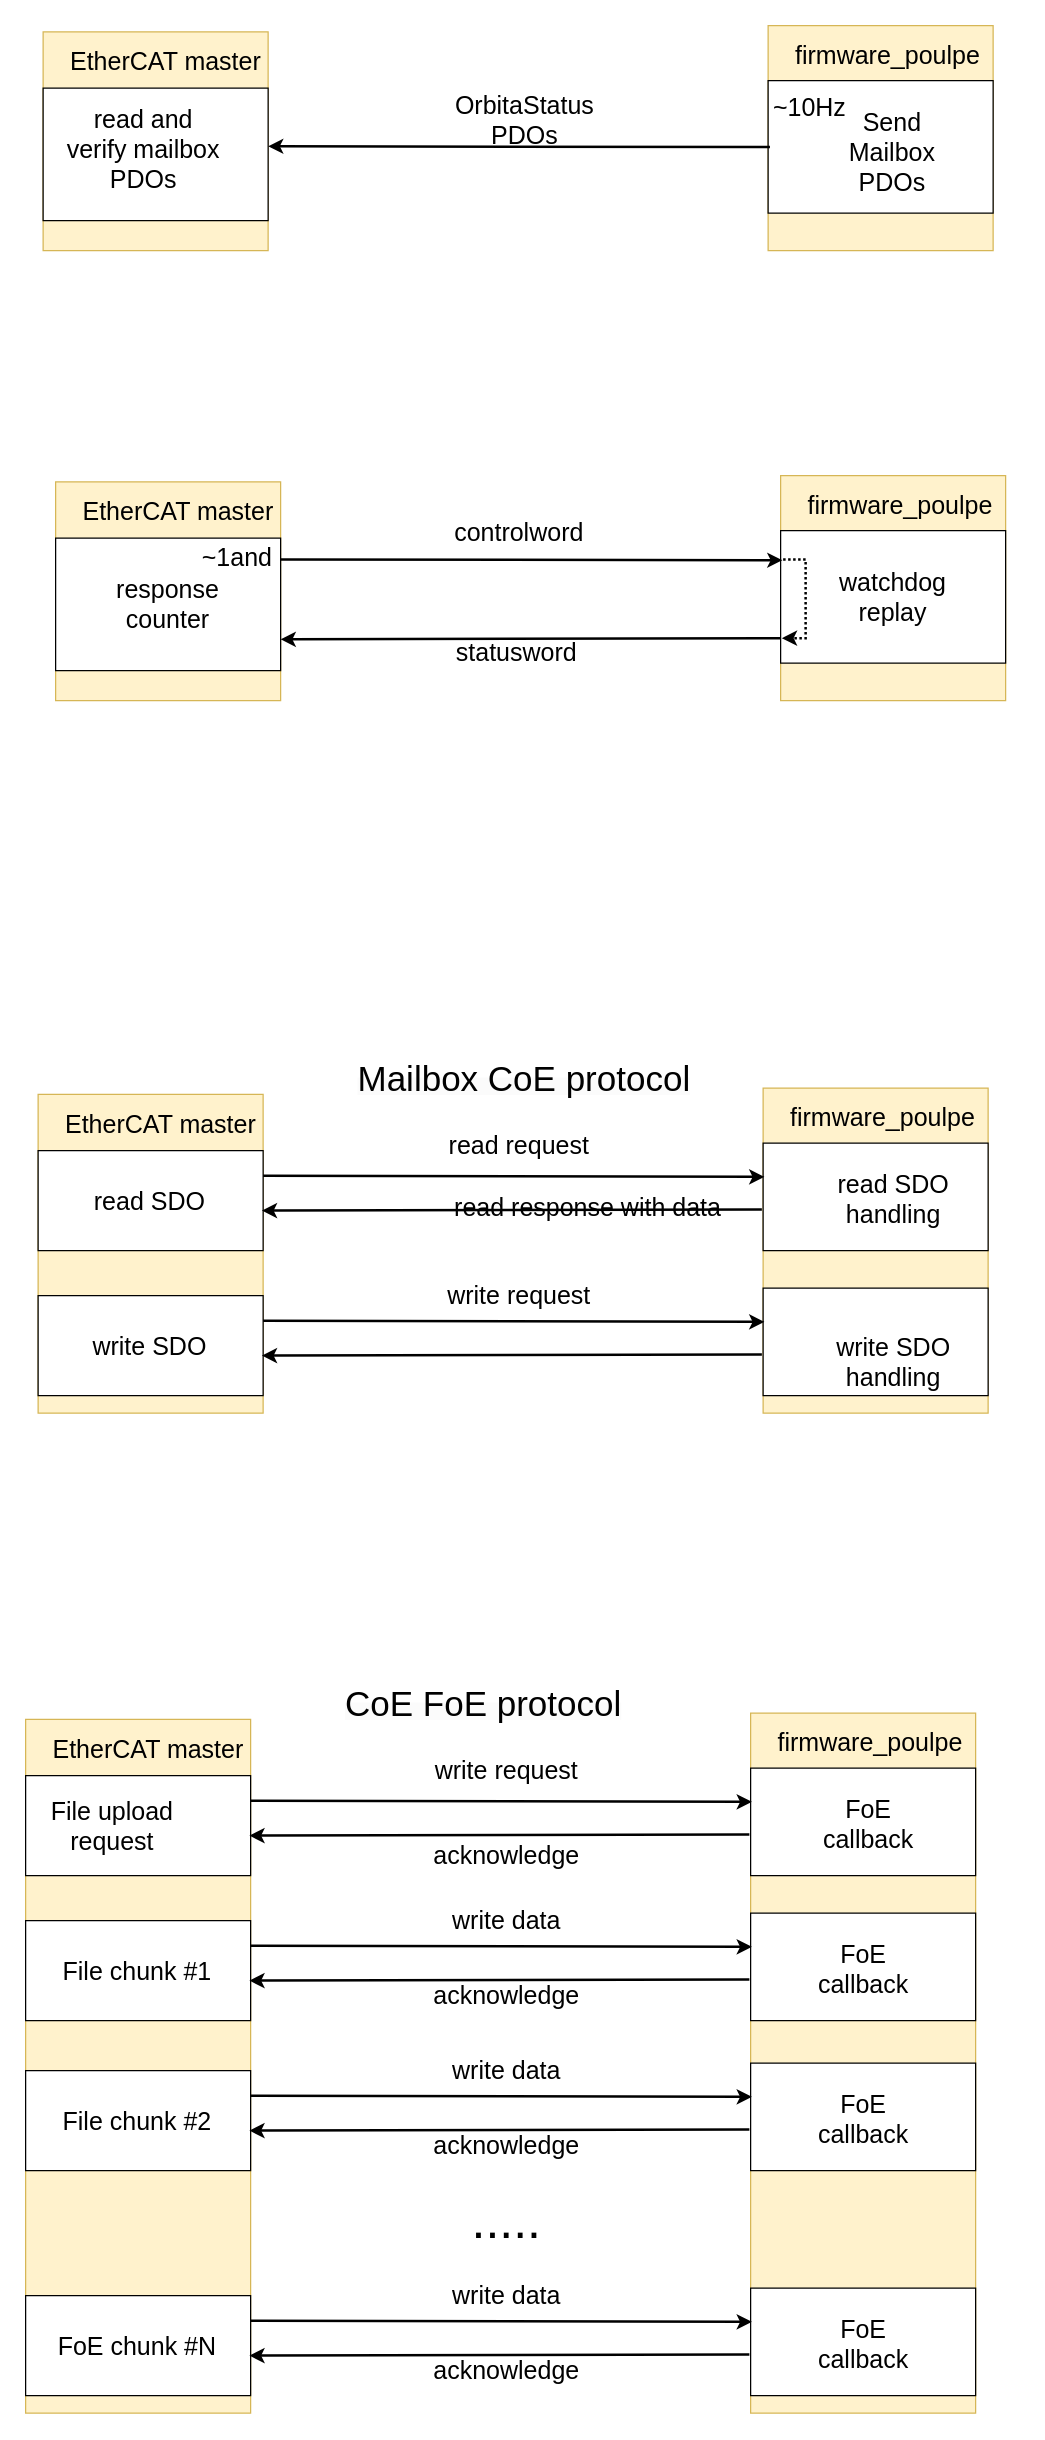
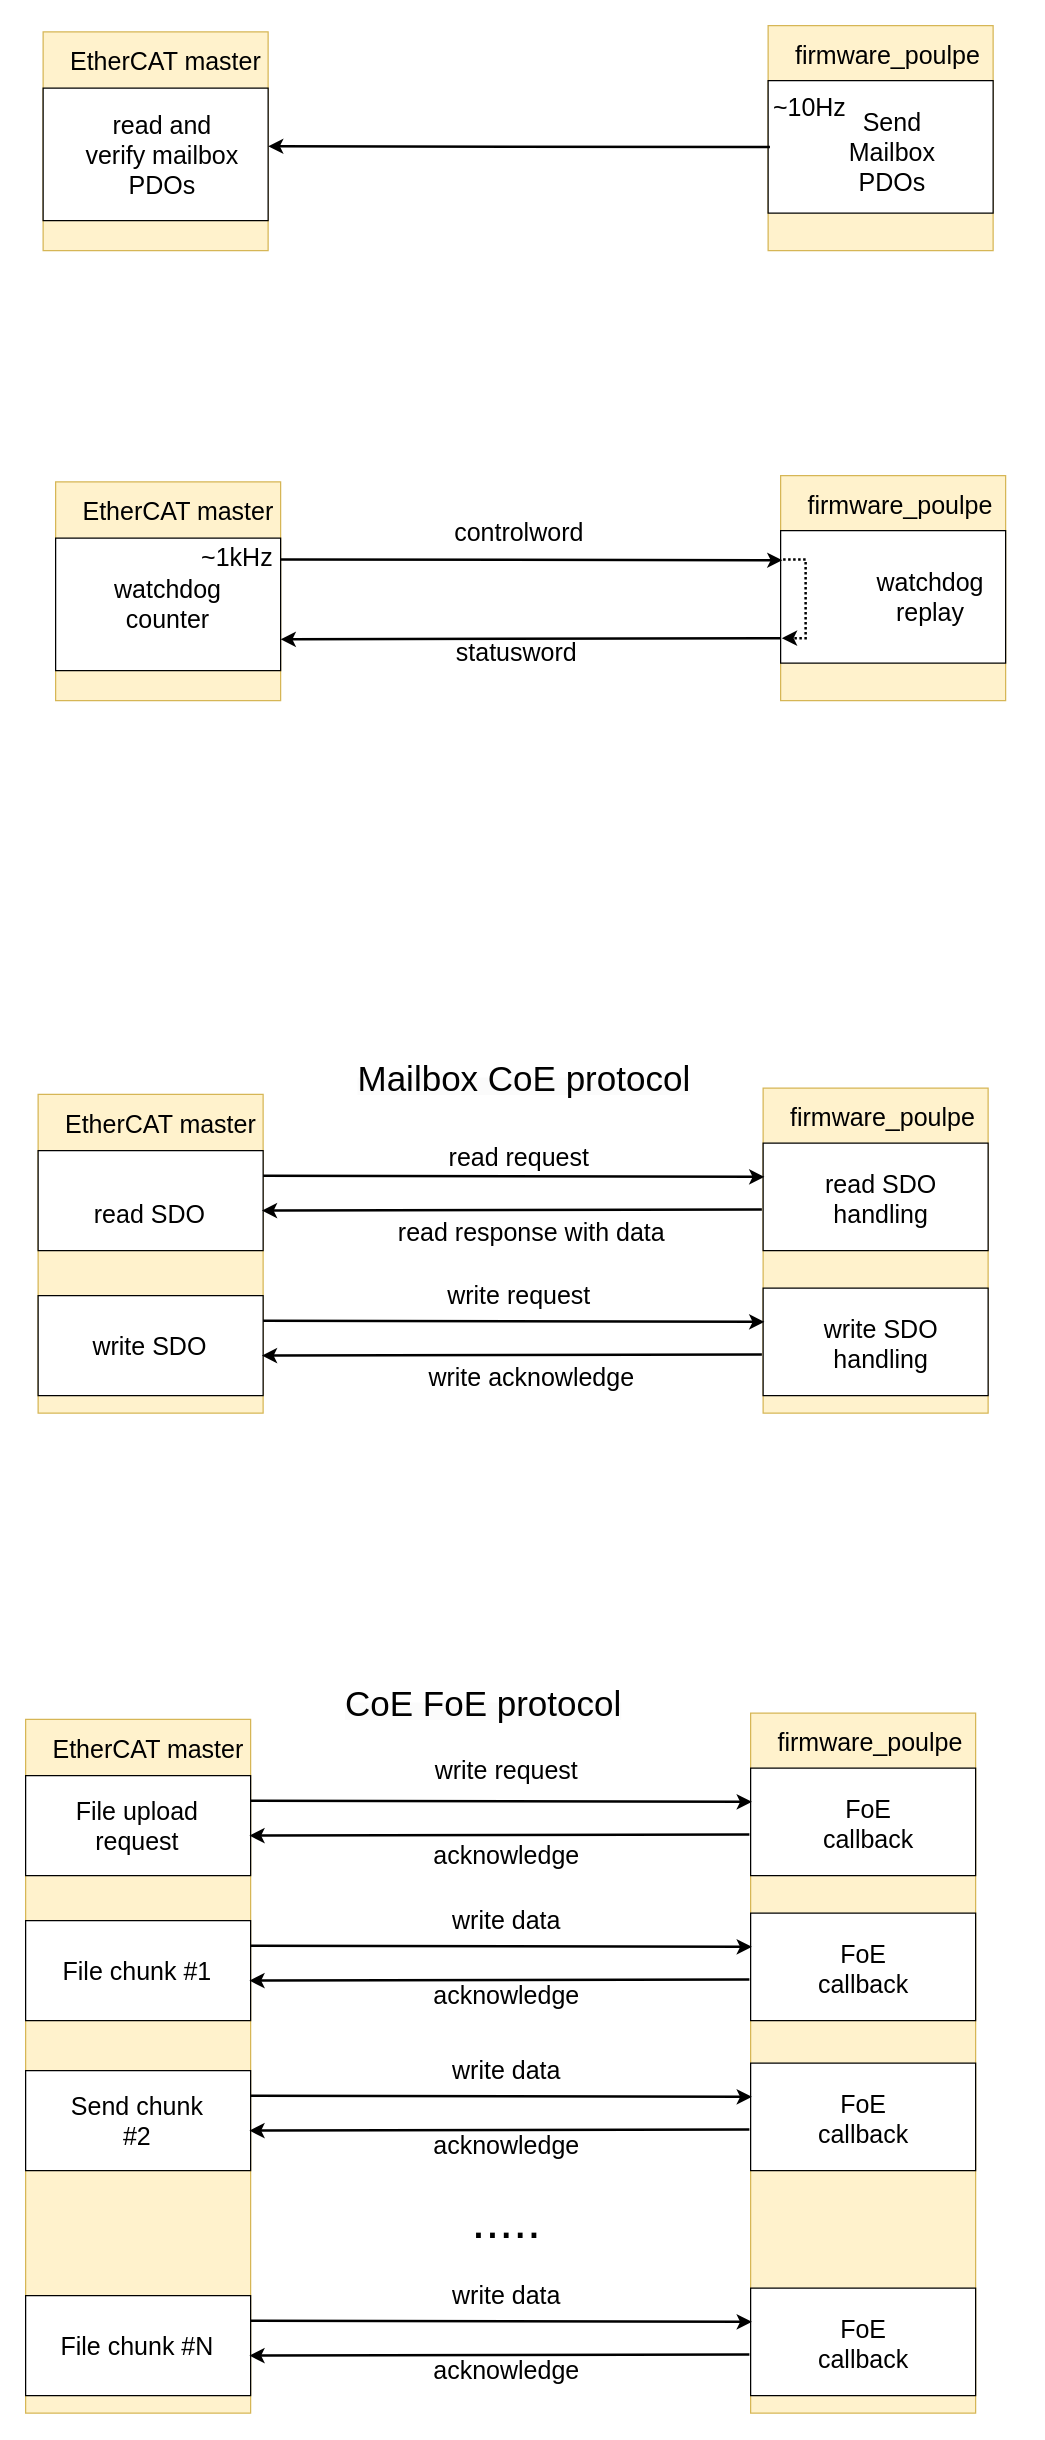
- <mxCell id="7" value="&lt;font style=&quot;font-size: 20px;&quot;&gt;OrbitaStatus PDOs&lt;/font&gt;" style="text;html=1;align=center;verticalAlign=middle;whiteSpace=wrap;rounded=0;" parent="1" vertex="1"><mxGeometry x="334" y="80" width="171" height="30" as="geometry" /></mxCell>
- <mxCell id="8" value="&lt;span style=&quot;font-size: 20px;&quot;&gt;read and verify mailbox PDOs&lt;/span&gt;" style="text;html=1;align=center;verticalAlign=middle;whiteSpace=wrap;rounded=0;" parent="1" vertex="1"><mxGeometry x="49" y="95" width="131" height="46" as="geometry" /></mxCell>
+ <mxCell id="8" value="&lt;span style=&quot;font-size: 20px;&quot;&gt;read and verify mailbox PDOs&lt;/span&gt;" style="text;html=1;align=center;verticalAlign=middle;whiteSpace=wrap;rounded=0;" parent="1" vertex="1"><mxGeometry x="64" y="100" width="131" height="46" as="geometry" /></mxCell>
- <mxCell id="26" value="&lt;font style=&quot;font-size: 20px;&quot;&gt;~1and&lt;/font&gt;" style="text;html=1;align=center;verticalAlign=middle;whiteSpace=wrap;rounded=0;" parent="1" vertex="1"><mxGeometry x="104" y="430" width="171" height="30" as="geometry" /></mxCell>
+ <mxCell id="26" value="&lt;font style=&quot;font-size: 20px;&quot;&gt;~1kHz&lt;/font&gt;" style="text;html=1;align=center;verticalAlign=middle;whiteSpace=wrap;rounded=0;" parent="1" vertex="1"><mxGeometry x="104" y="430" width="171" height="30" as="geometry" /></mxCell>
- <mxCell id="25" value="&lt;font style=&quot;font-size: 20px;&quot;&gt;watchdog replay&lt;/font&gt;" style="text;html=1;align=center;verticalAlign=middle;whiteSpace=wrap;rounded=0;" parent="1" vertex="1"><mxGeometry x="673" y="453" width="82" height="48" as="geometry" /></mxCell>
+ <mxCell id="25" value="&lt;font style=&quot;font-size: 20px;&quot;&gt;watchdog replay&lt;/font&gt;" style="text;html=1;align=center;verticalAlign=middle;whiteSpace=wrap;rounded=0;" parent="1" vertex="1"><mxGeometry x="703" y="453" width="82" height="48" as="geometry" /></mxCell>
- <mxCell id="22" value="&lt;font style=&quot;font-size: 20px;&quot;&gt;response counter&lt;/font&gt;" style="text;html=1;align=center;verticalAlign=middle;whiteSpace=wrap;rounded=0;" parent="1" vertex="1"><mxGeometry x="93" y="458" width="82" height="48" as="geometry" /></mxCell>
+ <mxCell id="22" value="&lt;font style=&quot;font-size: 20px;&quot;&gt;watchdog counter&lt;/font&gt;" style="text;html=1;align=center;verticalAlign=middle;whiteSpace=wrap;rounded=0;" parent="1" vertex="1"><mxGeometry x="93" y="458" width="82" height="48" as="geometry" /></mxCell>
- <mxCell id="37" value="&lt;font style=&quot;font-size: 20px;&quot;&gt;read request&lt;br&gt;&lt;/font&gt;" style="text;html=1;align=center;verticalAlign=middle;whiteSpace=wrap;rounded=0;" vertex="1" parent="1"><mxGeometry x="275" y="900" width="280" height="30" as="geometry" /></mxCell>
+ <mxCell id="37" value="&lt;font style=&quot;font-size: 20px;&quot;&gt;read request&lt;br&gt;&lt;/font&gt;" style="text;html=1;align=center;verticalAlign=middle;whiteSpace=wrap;rounded=0;" vertex="1" parent="1"><mxGeometry x="275" y="910" width="280" height="30" as="geometry" /></mxCell>
- <mxCell id="34" value="&lt;span style=&quot;font-size: 20px;&quot;&gt;read SDO handling&lt;/span&gt;" style="text;html=1;align=center;verticalAlign=middle;whiteSpace=wrap;rounded=0;" vertex="1" parent="1"><mxGeometry x="663.5" y="937" width="101" height="41" as="geometry" /></mxCell>
+ <mxCell id="34" value="&lt;span style=&quot;font-size: 20px;&quot;&gt;read SDO handling&lt;/span&gt;" style="text;html=1;align=center;verticalAlign=middle;whiteSpace=wrap;rounded=0;" vertex="1" parent="1"><mxGeometry x="653.5" y="937" width="101" height="41" as="geometry" /></mxCell>
- <mxCell id="31" value="&lt;span style=&quot;font-size: 20px;&quot;&gt;read SDO&lt;/span&gt;" style="text;html=1;align=center;verticalAlign=middle;whiteSpace=wrap;rounded=0;" vertex="1" parent="1"><mxGeometry x="54" y="937" width="131" height="46" as="geometry" /></mxCell>
+ <mxCell id="31" value="&lt;span style=&quot;font-size: 20px;&quot;&gt;read SDO&lt;/span&gt;" style="text;html=1;align=center;verticalAlign=middle;whiteSpace=wrap;rounded=0;" vertex="1" parent="1"><mxGeometry x="54" y="947" width="131" height="46" as="geometry" /></mxCell>
- <mxCell id="38" value="&lt;font style=&quot;font-size: 20px;&quot;&gt;read response with data&lt;/font&gt;" style="text;html=1;align=center;verticalAlign=middle;whiteSpace=wrap;rounded=0;" vertex="1" parent="1"><mxGeometry x="359.5" y="950" width="220" height="30" as="geometry" /></mxCell>
+ <mxCell id="38" value="&lt;font style=&quot;font-size: 20px;&quot;&gt;read response with data&lt;/font&gt;" style="text;html=1;align=center;verticalAlign=middle;whiteSpace=wrap;rounded=0;" vertex="1" parent="1"><mxGeometry x="314.5" y="970" width="220" height="30" as="geometry" /></mxCell>
- <mxCell id="43" value="&lt;span style=&quot;font-size: 20px;&quot;&gt;write SDO handling&lt;/span&gt;" style="text;html=1;align=center;verticalAlign=middle;whiteSpace=wrap;rounded=0;" vertex="1" parent="1"><mxGeometry x="663.5" y="1068" width="101" height="41" as="geometry" /></mxCell>
+ <mxCell id="43" value="&lt;span style=&quot;font-size: 20px;&quot;&gt;write SDO handling&lt;/span&gt;" style="text;html=1;align=center;verticalAlign=middle;whiteSpace=wrap;rounded=0;" vertex="1" parent="1"><mxGeometry x="653.5" y="1053" width="101" height="41" as="geometry" /></mxCell>
+ <mxCell id="46" value="&lt;font style=&quot;font-size: 20px;&quot;&gt;write acknowledge&lt;/font&gt;" style="text;html=1;align=center;verticalAlign=middle;whiteSpace=wrap;rounded=0;" vertex="1" parent="1"><mxGeometry x="314.5" y="1086" width="220" height="30" as="geometry" /></mxCell>
- <mxCell id="52" value="&lt;span style=&quot;font-size: 20px;&quot;&gt;File upload request&lt;/span&gt;" style="text;html=1;align=center;verticalAlign=middle;whiteSpace=wrap;rounded=0;" vertex="1" parent="1"><mxGeometry x="24" y="1437" width="131" height="46" as="geometry" /></mxCell>
+ <mxCell id="52" value="&lt;span style=&quot;font-size: 20px;&quot;&gt;File upload request&lt;/span&gt;" style="text;html=1;align=center;verticalAlign=middle;whiteSpace=wrap;rounded=0;" vertex="1" parent="1"><mxGeometry x="44" y="1437" width="131" height="46" as="geometry" /></mxCell>
- <mxCell id="70" value="&lt;span style=&quot;font-size: 20px;&quot;&gt;File chunk #2&lt;/span&gt;" style="text;html=1;align=center;verticalAlign=middle;whiteSpace=wrap;rounded=0;" vertex="1" parent="1"><mxGeometry x="44" y="1673" width="131" height="46" as="geometry" /></mxCell>
+ <mxCell id="70" value="&lt;span style=&quot;font-size: 20px;&quot;&gt;Send chunk #2&lt;/span&gt;" style="text;html=1;align=center;verticalAlign=middle;whiteSpace=wrap;rounded=0;" vertex="1" parent="1"><mxGeometry x="44" y="1673" width="131" height="46" as="geometry" /></mxCell>
- <mxCell id="79" value="&lt;span style=&quot;font-size: 20px;&quot;&gt;FoE chunk #N&lt;/span&gt;" style="text;html=1;align=center;verticalAlign=middle;whiteSpace=wrap;rounded=0;" vertex="1" parent="1"><mxGeometry x="44" y="1853" width="131" height="46" as="geometry" /></mxCell>
+ <mxCell id="79" value="&lt;span style=&quot;font-size: 20px;&quot;&gt;File chunk #N&lt;/span&gt;" style="text;html=1;align=center;verticalAlign=middle;whiteSpace=wrap;rounded=0;" vertex="1" parent="1"><mxGeometry x="44" y="1853" width="131" height="46" as="geometry" /></mxCell>
